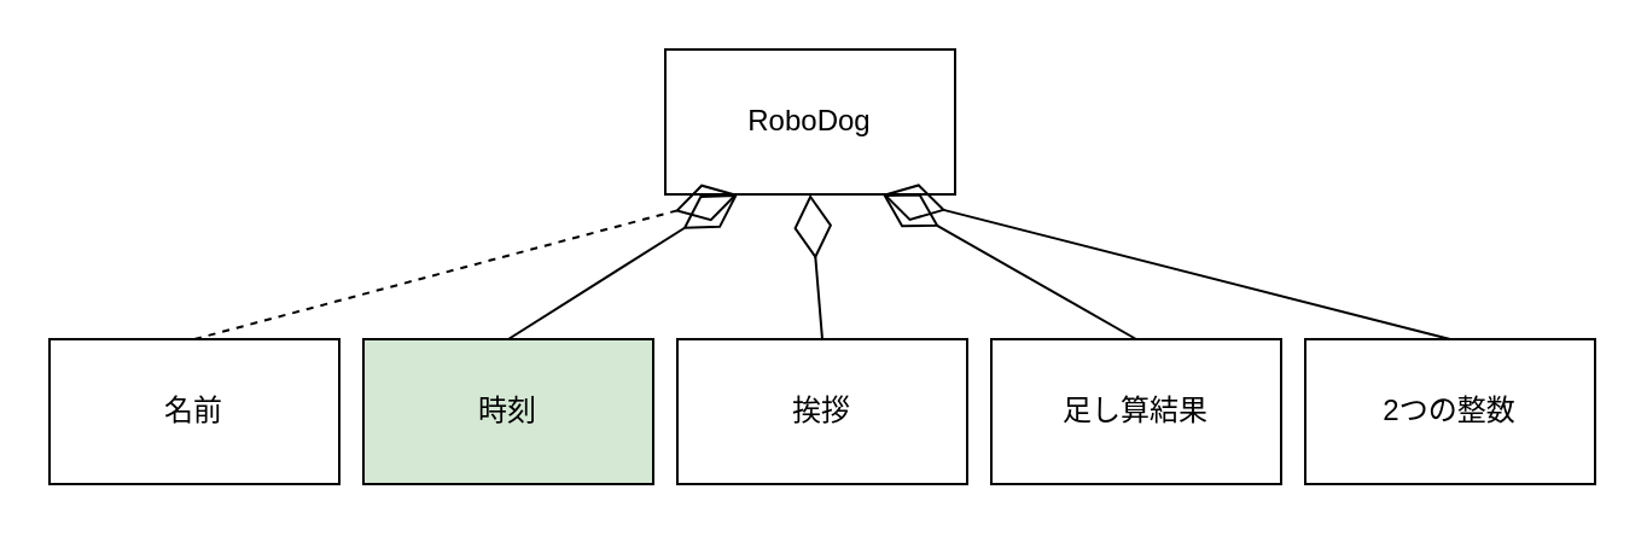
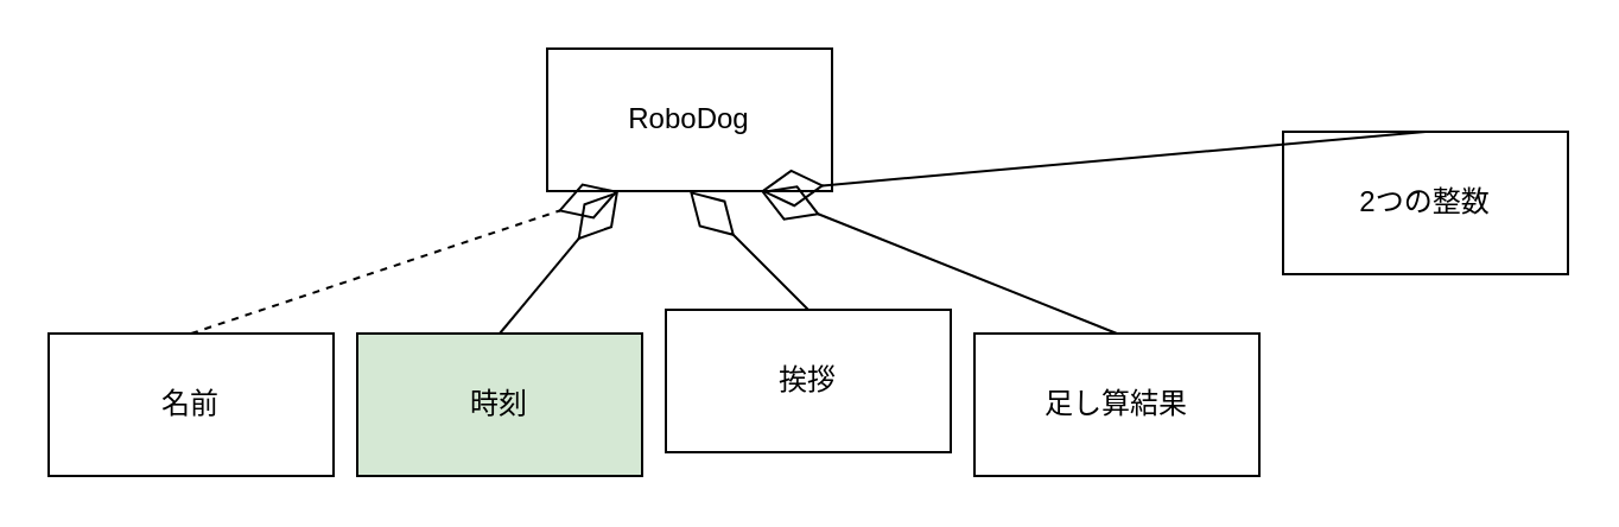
- <mxCell id="2" value="RoboDog" style="rounded=0;whiteSpace=wrap;html=1;" vertex="1" parent="1"><mxGeometry x="275" y="20" width="120" height="60" as="geometry" /></mxCell>
+ <mxCell id="2" value="RoboDog" style="rounded=0;whiteSpace=wrap;html=1;" vertex="1" parent="1"><mxGeometry x="230" y="20" width="120" height="60" as="geometry" /></mxCell>
- <mxCell id="7" value="挨拶" style="rounded=0;whiteSpace=wrap;html=1;" vertex="1" parent="1"><mxGeometry x="280" y="140" width="120" height="60" as="geometry" /></mxCell>
+ <mxCell id="7" value="挨拶" style="rounded=0;whiteSpace=wrap;html=1;" vertex="1" parent="1"><mxGeometry x="280" y="130" width="120" height="60" as="geometry" /></mxCell>
- <mxCell id="9" value="2つの整数" style="rounded=0;whiteSpace=wrap;html=1;" vertex="1" parent="1"><mxGeometry x="540" y="140" width="120" height="60" as="geometry" /></mxCell>
+ <mxCell id="9" value="2つの整数" style="rounded=0;whiteSpace=wrap;html=1;" vertex="1" parent="1"><mxGeometry x="540" y="55" width="120" height="60" as="geometry" /></mxCell>
